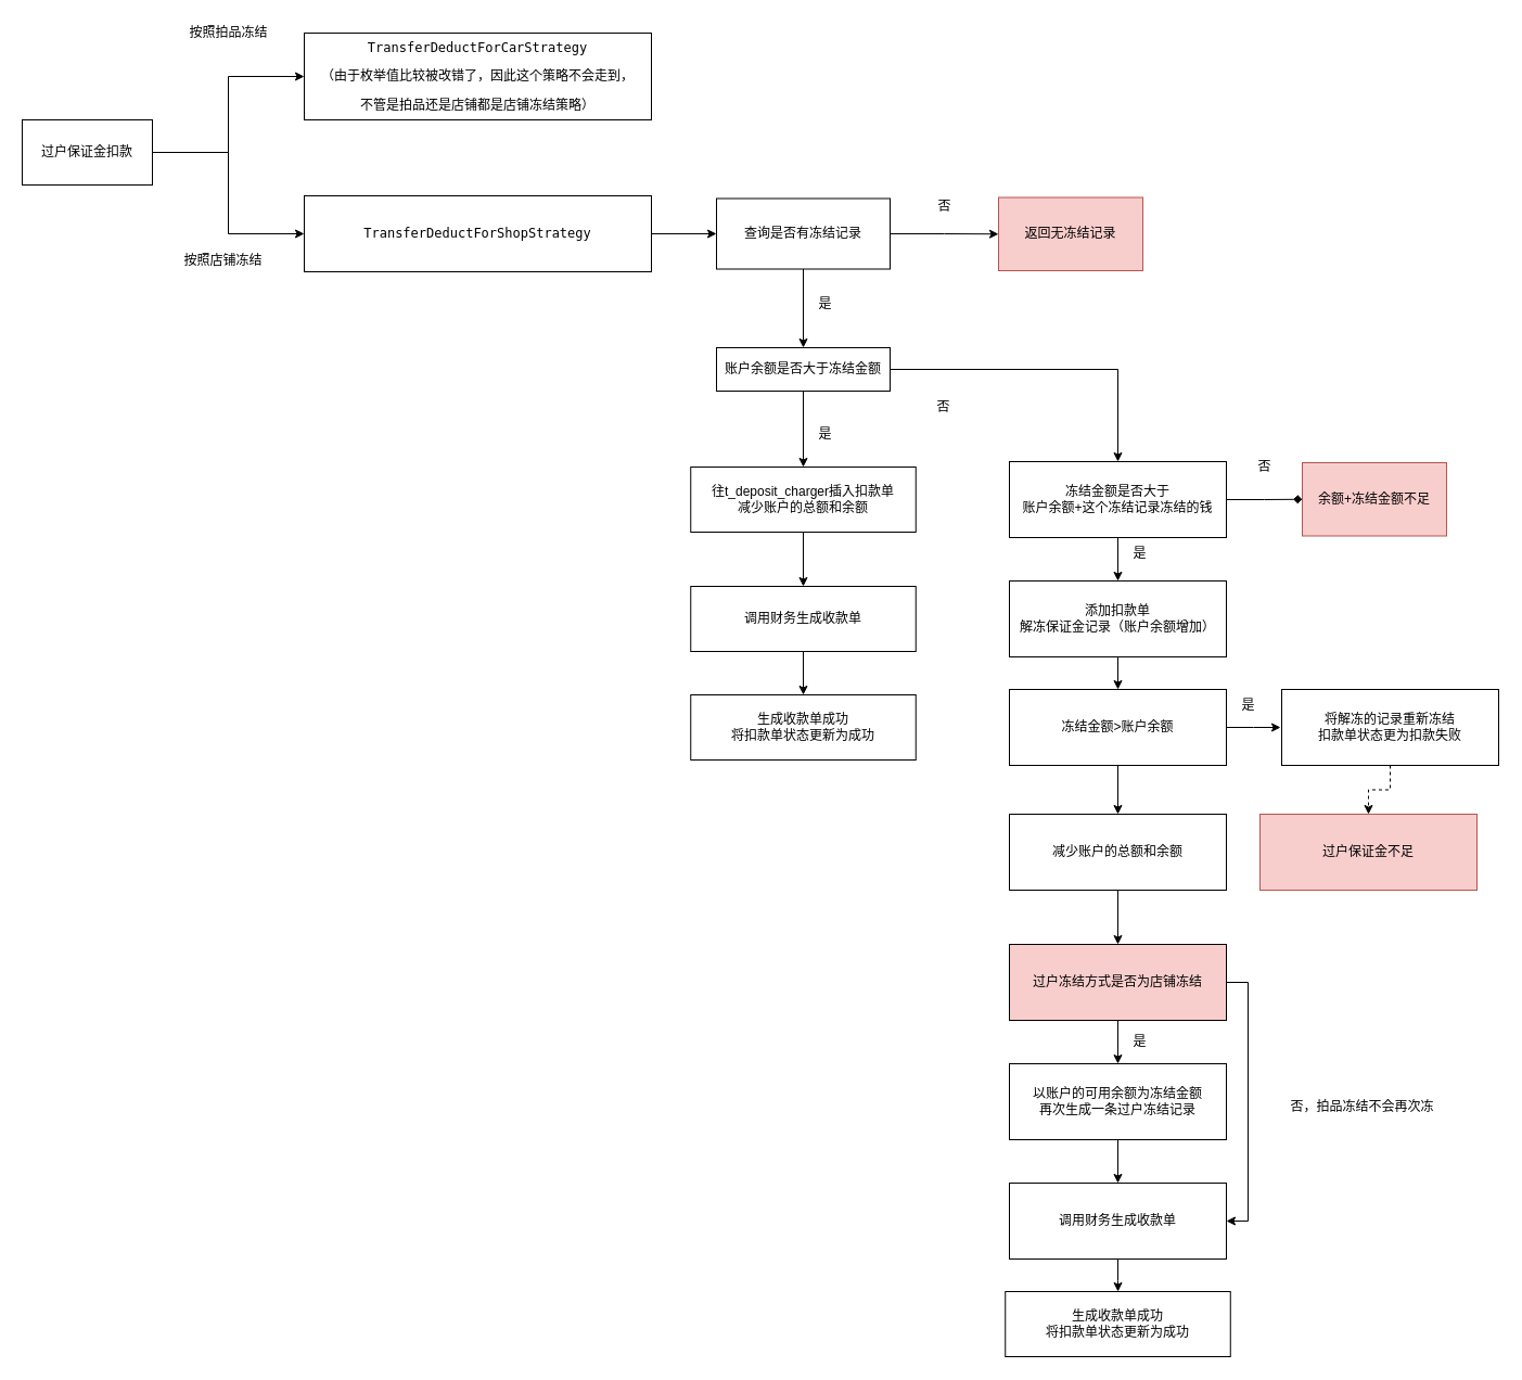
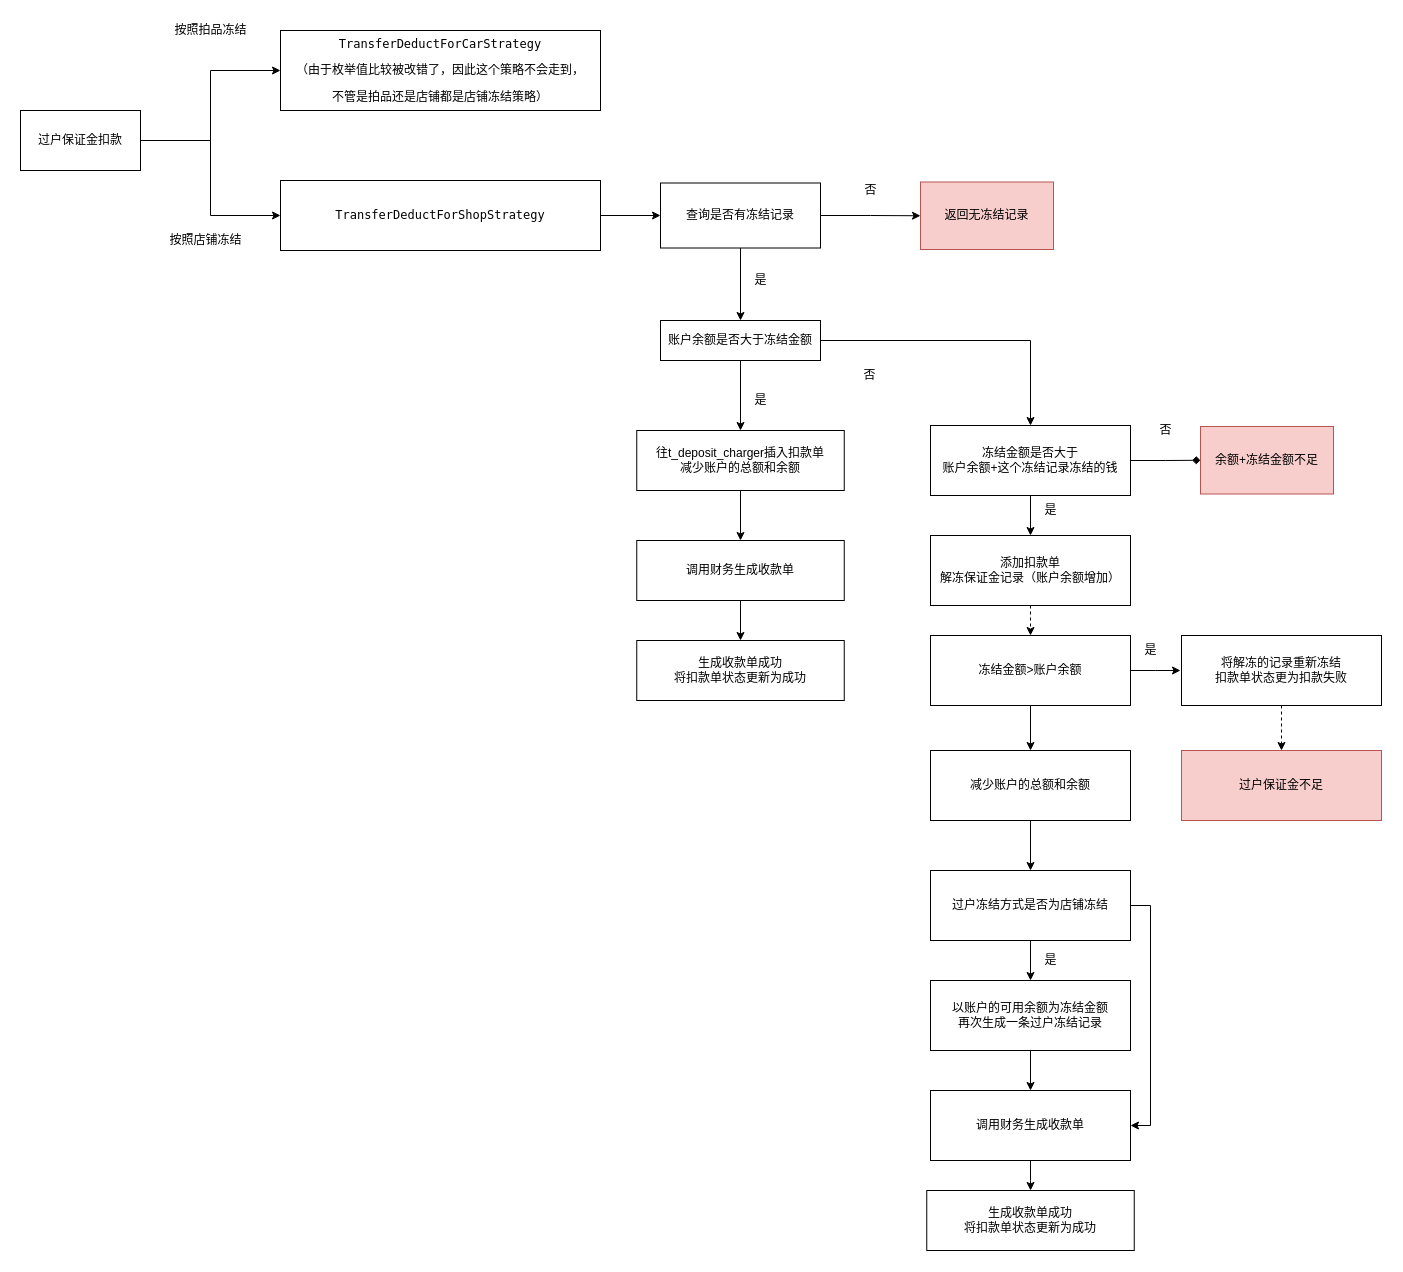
- <mxCell id="31" style="edgeStyle=orthogonalEdgeStyle;rounded=0;orthogonalLoop=1;jettySize=auto;html=1;exitX=0.5;exitY=1;exitDx=0;exitDy=0;entryX=0.5;entryY=0;entryDx=0;entryDy=0;" edge="1" parent="1" source="32" target="35"><mxGeometry relative="1" as="geometry" /></mxCell>
+ <mxCell id="31" style="edgeStyle=orthogonalEdgeStyle;rounded=0;orthogonalLoop=1;jettySize=auto;html=1;exitX=0.5;exitY=1;exitDx=0;exitDy=0;entryX=0.5;entryY=0;entryDx=0;entryDy=0;dashed=1;" edge="1" parent="1" source="32" target="35"><mxGeometry relative="1" as="geometry" /></mxCell>
- <mxCell id="38" value="过户保证金不足" style="rounded=0;whiteSpace=wrap;html=1;fillColor=#f8cecc;strokeColor=#b85450;" vertex="1" parent="1"><mxGeometry x="1161" y="750" width="200" height="70" as="geometry" /></mxCell>
+ <mxCell id="38" value="过户保证金不足" style="rounded=0;whiteSpace=wrap;html=1;fillColor=#f8cecc;strokeColor=#b85450;" vertex="1" parent="1"><mxGeometry x="1181" y="750" width="200" height="70" as="geometry" /></mxCell>
- <mxCell id="50" value="过户冻结方式是否为店铺冻结" style="rounded=0;whiteSpace=wrap;html=1;fillColor=#f8cecc;" vertex="1" parent="1"><mxGeometry x="930" y="870" width="200" height="70" as="geometry" /></mxCell>
+ <mxCell id="50" value="过户冻结方式是否为店铺冻结" style="rounded=0;whiteSpace=wrap;html=1;" vertex="1" parent="1"><mxGeometry x="930" y="870" width="200" height="70" as="geometry" /></mxCell>
- <mxCell id="52" value="否，拍品冻结不会再次冻" style="text;html=1;align=center;verticalAlign=middle;resizable=0;points=[];autosize=1;strokeColor=none;fillColor=none;" vertex="1" parent="1"><mxGeometry x="1180" y="1010" width="150" height="20" as="geometry" /></mxCell>
